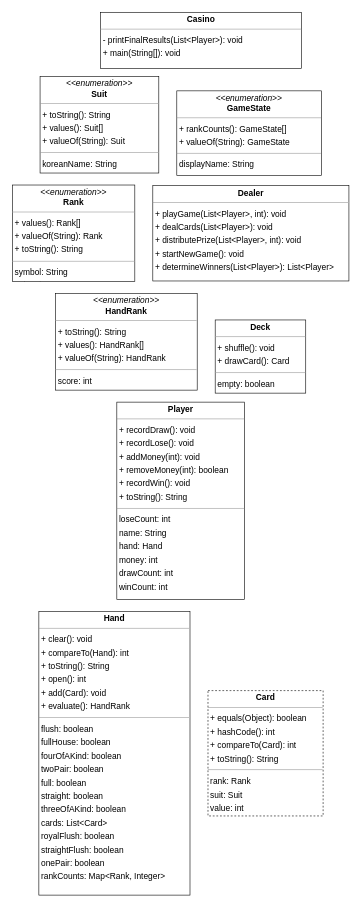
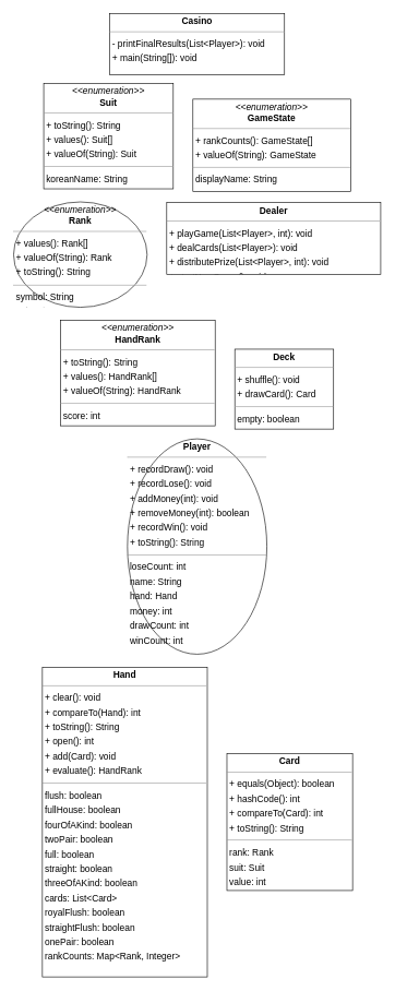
- <mxCell id="3" value="&lt;p style=&quot;margin:0px;margin-top:4px;text-align:center;&quot;&gt;&lt;b&gt;Casino&lt;/b&gt;&lt;/p&gt;&lt;hr size=&quot;1&quot;/&gt;&lt;p style=&quot;margin:0 0 0 4px;line-height:1.6;&quot;&gt;- printFinalResults(List&amp;lt;Player&amp;gt;): void&lt;br/&gt;+ main(String[]): void&lt;/p&gt;" style="verticalAlign=top;align=left;overflow=fill;fontSize=14;fontFamily=Helvetica;html=1;rounded=0;shadow=0;comic=0;labelBackgroundColor=none;strokeWidth=1;" vertex="1" parent="1"><mxGeometry x="167" y="20" width="335" height="94" as="geometry" /></mxCell>
+ <mxCell id="3" value="&lt;p style=&quot;margin:0px;margin-top:4px;text-align:center;&quot;&gt;&lt;b&gt;Casino&lt;/b&gt;&lt;/p&gt;&lt;hr size=&quot;1&quot;/&gt;&lt;p style=&quot;margin:0 0 0 4px;line-height:1.6;&quot;&gt;- printFinalResults(List&amp;lt;Player&amp;gt;): void&lt;br/&gt;+ main(String[]): void&lt;/p&gt;" style="verticalAlign=top;align=left;overflow=fill;fontSize=14;fontFamily=Helvetica;html=1;rounded=0;shadow=0;comic=0;labelBackgroundColor=none;strokeWidth=1;" vertex="1" parent="1"><mxGeometry x="167" y="20" width="267" height="94" as="geometry" /></mxCell>
- <mxCell id="10" value="&lt;p style=&quot;margin:0px;margin-top:4px;text-align:center;&quot;&gt;&lt;i&gt;&amp;lt;&amp;lt;enumeration&amp;gt;&amp;gt;&lt;/i&gt;&lt;br/&gt;&lt;b&gt;Rank&lt;/b&gt;&lt;/p&gt;&lt;hr size=&quot;1&quot;/&gt;&lt;p style=&quot;margin:0 0 0 4px;line-height:1.6;&quot;&gt;+ values(): Rank[]&lt;br/&gt;+ valueOf(String): Rank&lt;br/&gt;+ toString(): String&lt;/p&gt;&lt;hr size=&quot;1&quot;/&gt;&lt;p style=&quot;margin:0 0 0 4px;line-height:1.6;&quot;&gt; symbol: String&lt;br/&gt; value: int&lt;/p&gt;" style="verticalAlign=top;align=left;overflow=fill;fontSize=14;fontFamily=Helvetica;html=1;rounded=0;shadow=0;comic=0;labelBackgroundColor=none;strokeWidth=1;" vertex="1" parent="1"><mxGeometry x="20" y="308" width="204" height="161" as="geometry" /></mxCell>
+ <mxCell id="10" value="&lt;p style=&quot;margin:0px;margin-top:4px;text-align:center;&quot;&gt;&lt;i&gt;&amp;lt;&amp;lt;enumeration&amp;gt;&amp;gt;&lt;/i&gt;&lt;br/&gt;&lt;b&gt;Rank&lt;/b&gt;&lt;/p&gt;&lt;hr size=&quot;1&quot;/&gt;&lt;p style=&quot;margin:0 0 0 4px;line-height:1.6;&quot;&gt;+ values(): Rank[]&lt;br/&gt;+ valueOf(String): Rank&lt;br/&gt;+ toString(): String&lt;/p&gt;&lt;hr size=&quot;1&quot;/&gt;&lt;p style=&quot;margin:0 0 0 4px;line-height:1.6;&quot;&gt; symbol: String&lt;br/&gt; value: int&lt;/p&gt;" style="ellipse;verticalAlign=top;align=left;overflow=fill;fontSize=14;fontFamily=Helvetica;html=1;shadow=0;comic=0;labelBackgroundColor=none;strokeWidth=1;" vertex="1" parent="1"><mxGeometry x="20" y="308" width="204" height="161" as="geometry" /></mxCell>
- <mxCell id="4" value="&lt;p style=&quot;margin:0px;margin-top:4px;text-align:center;&quot;&gt;&lt;b&gt;Dealer&lt;/b&gt;&lt;/p&gt;&lt;hr size=&quot;1&quot;/&gt;&lt;p style=&quot;margin:0 0 0 4px;line-height:1.6;&quot;&gt;+ playGame(List&amp;lt;Player&amp;gt;, int): void&lt;br/&gt;+ dealCards(List&amp;lt;Player&amp;gt;): void&lt;br/&gt;+ distributePrize(List&amp;lt;Player&amp;gt;, int): void&lt;br/&gt;+ startNewGame(): void&lt;br/&gt;+ determineWinners(List&amp;lt;Player&amp;gt;): List&amp;lt;Player&amp;gt;&lt;/p&gt;" style="verticalAlign=top;align=left;overflow=fill;fontSize=14;fontFamily=Helvetica;html=1;rounded=0;shadow=0;comic=0;labelBackgroundColor=none;strokeWidth=1;" vertex="1" parent="1"><mxGeometry x="254" y="309" width="327" height="159" as="geometry" /></mxCell>
+ <mxCell id="4" value="&lt;p style=&quot;margin:0px;margin-top:4px;text-align:center;&quot;&gt;&lt;b&gt;Dealer&lt;/b&gt;&lt;/p&gt;&lt;hr size=&quot;1&quot;/&gt;&lt;p style=&quot;margin:0 0 0 4px;line-height:1.6;&quot;&gt;+ playGame(List&amp;lt;Player&amp;gt;, int): void&lt;br/&gt;+ dealCards(List&amp;lt;Player&amp;gt;): void&lt;br/&gt;+ distributePrize(List&amp;lt;Player&amp;gt;, int): void&lt;br/&gt;+ startNewGame(): void&lt;br/&gt;+ determineWinners(List&amp;lt;Player&amp;gt;): List&amp;lt;Player&amp;gt;&lt;/p&gt;" style="verticalAlign=top;align=left;overflow=fill;fontSize=14;fontFamily=Helvetica;html=1;rounded=0;shadow=0;comic=0;labelBackgroundColor=none;strokeWidth=1;" vertex="1" parent="1"><mxGeometry x="254" y="309" width="327" height="110" as="geometry" /></mxCell>
- <mxCell id="9" value="&lt;p style=&quot;margin:0px;margin-top:4px;text-align:center;&quot;&gt;&lt;b&gt;Player&lt;/b&gt;&lt;/p&gt;&lt;hr size=&quot;1&quot;/&gt;&lt;p style=&quot;margin:0 0 0 4px;line-height:1.6;&quot;&gt;+ recordDraw(): void&lt;br/&gt;+ recordLose(): void&lt;br/&gt;+ addMoney(int): void&lt;br/&gt;+ removeMoney(int): boolean&lt;br/&gt;+ recordWin(): void&lt;br/&gt;+ toString(): String&lt;/p&gt;&lt;hr size=&quot;1&quot;/&gt;&lt;p style=&quot;margin:0 0 0 4px;line-height:1.6;&quot;&gt; loseCount: int&lt;br/&gt; name: String&lt;br/&gt; hand: Hand&lt;br/&gt; money: int&lt;br/&gt; drawCount: int&lt;br/&gt; winCount: int&lt;/p&gt;" style="verticalAlign=top;align=left;overflow=fill;fontSize=14;fontFamily=Helvetica;html=1;rounded=0;shadow=0;comic=0;labelBackgroundColor=none;strokeWidth=1;" vertex="1" parent="1"><mxGeometry x="194" y="670" width="213" height="329" as="geometry" /></mxCell>
+ <mxCell id="9" value="&lt;p style=&quot;margin:0px;margin-top:4px;text-align:center;&quot;&gt;&lt;b&gt;Player&lt;/b&gt;&lt;/p&gt;&lt;hr size=&quot;1&quot;/&gt;&lt;p style=&quot;margin:0 0 0 4px;line-height:1.6;&quot;&gt;+ recordDraw(): void&lt;br/&gt;+ recordLose(): void&lt;br/&gt;+ addMoney(int): void&lt;br/&gt;+ removeMoney(int): boolean&lt;br/&gt;+ recordWin(): void&lt;br/&gt;+ toString(): String&lt;/p&gt;&lt;hr size=&quot;1&quot;/&gt;&lt;p style=&quot;margin:0 0 0 4px;line-height:1.6;&quot;&gt; loseCount: int&lt;br/&gt; name: String&lt;br/&gt; hand: Hand&lt;br/&gt; money: int&lt;br/&gt; drawCount: int&lt;br/&gt; winCount: int&lt;/p&gt;" style="ellipse;verticalAlign=top;align=left;overflow=fill;fontSize=14;fontFamily=Helvetica;html=1;shadow=0;comic=0;labelBackgroundColor=none;strokeWidth=1;" vertex="1" parent="1"><mxGeometry x="194" y="670" width="213" height="329" as="geometry" /></mxCell>
- <mxCell id="2" value="&lt;p style=&quot;margin:0px;margin-top:4px;text-align:center;&quot;&gt;&lt;b&gt;Card&lt;/b&gt;&lt;/p&gt;&lt;hr size=&quot;1&quot;/&gt;&lt;p style=&quot;margin:0 0 0 4px;line-height:1.6;&quot;&gt;+ equals(Object): boolean&lt;br/&gt;+ hashCode(): int&lt;br/&gt;+ compareTo(Card): int&lt;br/&gt;+ toString(): String&lt;/p&gt;&lt;hr size=&quot;1&quot;/&gt;&lt;p style=&quot;margin:0 0 0 4px;line-height:1.6;&quot;&gt; rank: Rank&lt;br/&gt; suit: Suit&lt;br/&gt; value: int&lt;/p&gt;" style="verticalAlign=top;align=left;overflow=fill;fontSize=14;fontFamily=Helvetica;html=1;rounded=0;shadow=0;comic=0;labelBackgroundColor=none;strokeWidth=1;dashed=1;" vertex="1" parent="1"><mxGeometry x="346" y="1151" width="192" height="209" as="geometry" /></mxCell>
+ <mxCell id="2" value="&lt;p style=&quot;margin:0px;margin-top:4px;text-align:center;&quot;&gt;&lt;b&gt;Card&lt;/b&gt;&lt;/p&gt;&lt;hr size=&quot;1&quot;/&gt;&lt;p style=&quot;margin:0 0 0 4px;line-height:1.6;&quot;&gt;+ equals(Object): boolean&lt;br/&gt;+ hashCode(): int&lt;br/&gt;+ compareTo(Card): int&lt;br/&gt;+ toString(): String&lt;/p&gt;&lt;hr size=&quot;1&quot;/&gt;&lt;p style=&quot;margin:0 0 0 4px;line-height:1.6;&quot;&gt; rank: Rank&lt;br/&gt; suit: Suit&lt;br/&gt; value: int&lt;/p&gt;" style="verticalAlign=top;align=left;overflow=fill;fontSize=14;fontFamily=Helvetica;html=1;rounded=0;shadow=0;comic=0;labelBackgroundColor=none;strokeWidth=1;" vertex="1" parent="1"><mxGeometry x="346" y="1151" width="192" height="209" as="geometry" /></mxCell>
